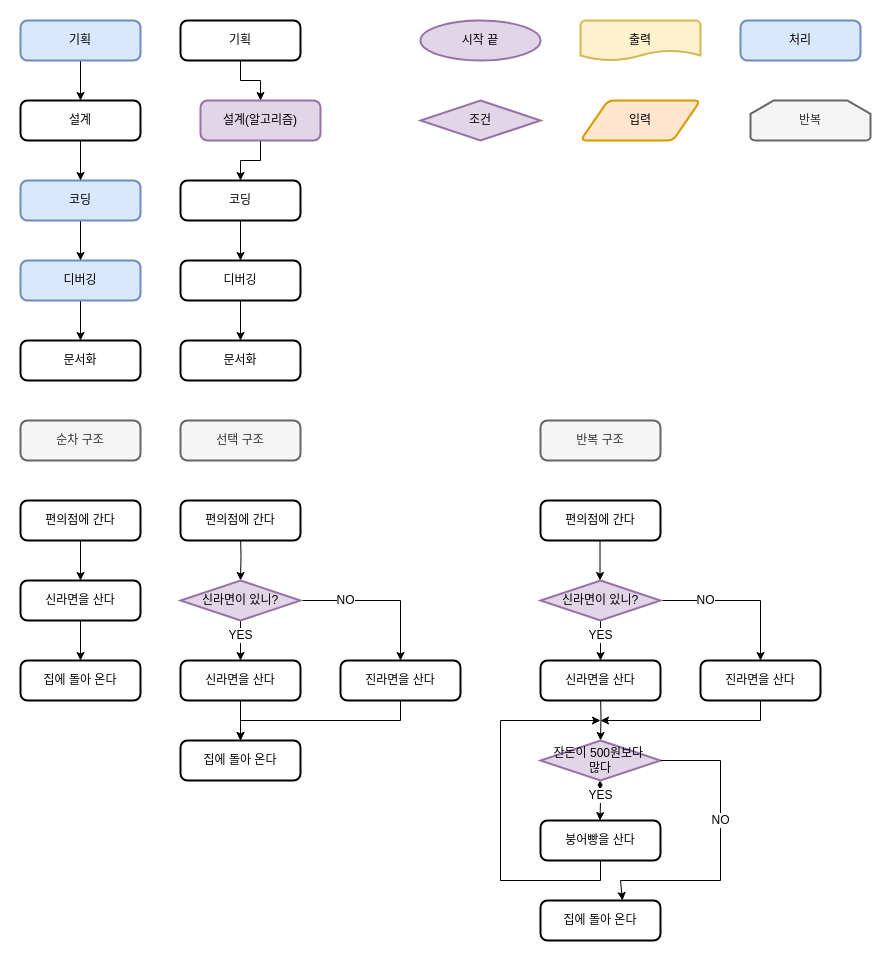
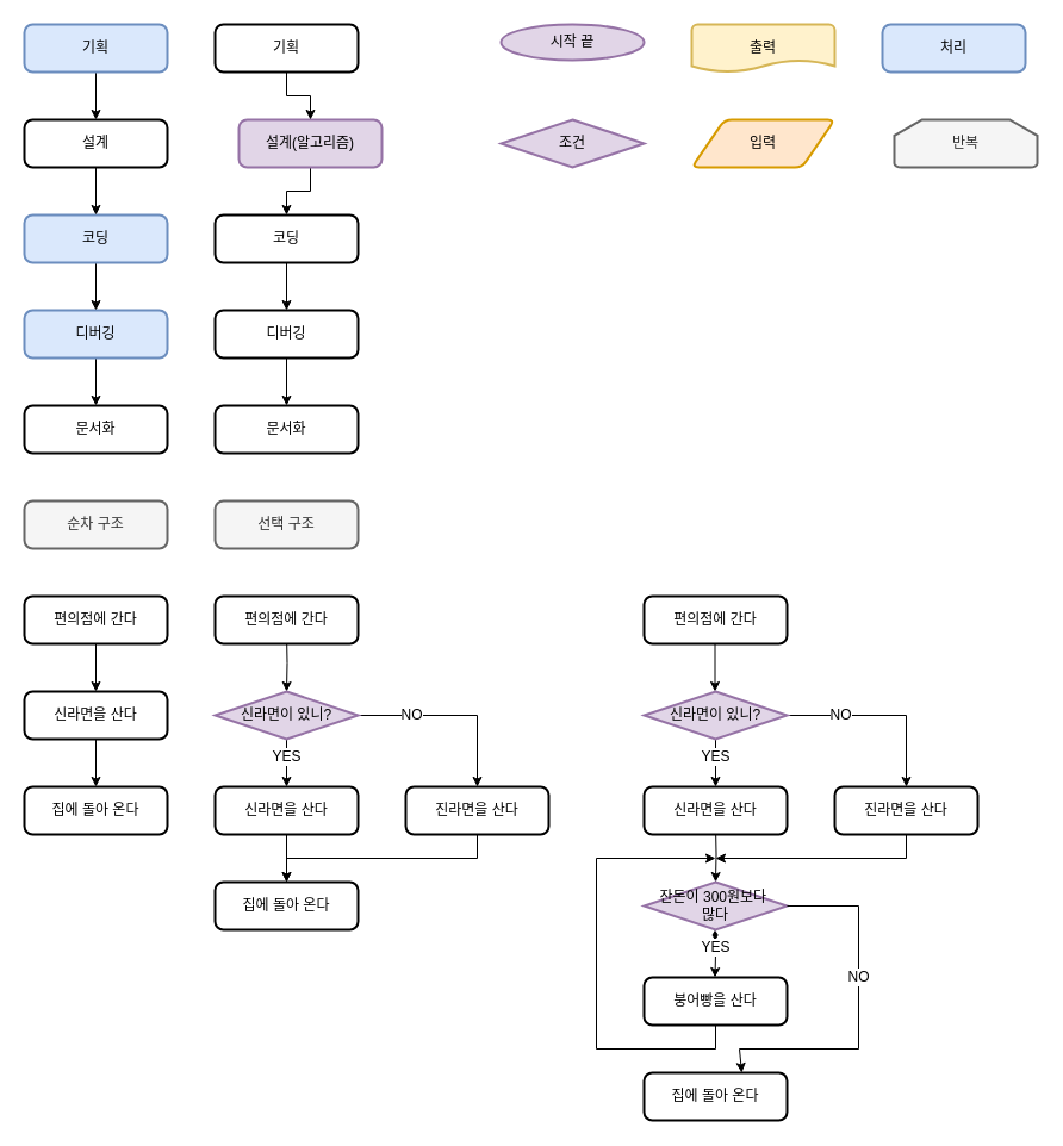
- <mxCell id="60" value="시작 끝" style="strokeWidth=2;html=1;shape=mxgraph.flowchart.start_2;whiteSpace=wrap;labelBackgroundColor=none;fillColor=#e1d5e7;strokeColor=#9673a6;" vertex="1" parent="1"><mxGeometry x="420" y="20" width="120" height="40" as="geometry" /></mxCell>
+ <mxCell id="60" value="시작 끝" style="strokeWidth=2;html=1;shape=mxgraph.flowchart.start_2;whiteSpace=wrap;labelBackgroundColor=none;fillColor=#e1d5e7;strokeColor=#9673a6;" vertex="1" parent="1"><mxGeometry x="420" y="20" width="120" height="30" as="geometry" /></mxCell>
- <mxCell id="40" value="반복 구조" style="rounded=1;whiteSpace=wrap;html=1;absoluteArcSize=1;arcSize=14;strokeWidth=2;fillColor=#f5f5f5;fontColor=#333333;strokeColor=#666666;" vertex="1" parent="1"><mxGeometry x="540" y="420" width="120" height="40" as="geometry" /></mxCell>
- <mxCell id="51" value="잔돈이 500원보다&amp;nbsp;&lt;br&gt;많다" style="strokeWidth=2;html=1;shape=mxgraph.flowchart.decision;whiteSpace=wrap;fillColor=#e1d5e7;strokeColor=#9673a6;" vertex="1" parent="1"><mxGeometry x="540" y="740" width="120" height="40" as="geometry" /></mxCell>
+ <mxCell id="51" value="잔돈이 300원보다&amp;nbsp;&lt;br&gt;많다" style="strokeWidth=2;html=1;shape=mxgraph.flowchart.decision;whiteSpace=wrap;fillColor=#e1d5e7;strokeColor=#9673a6;" vertex="1" parent="1"><mxGeometry x="540" y="740" width="120" height="40" as="geometry" /></mxCell>
